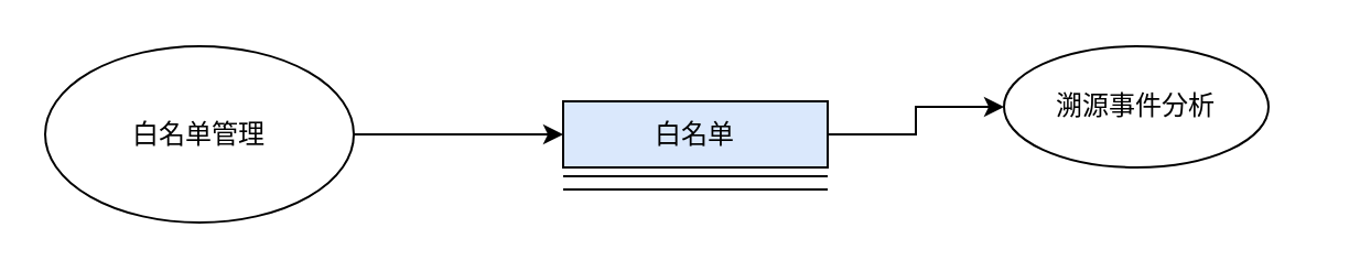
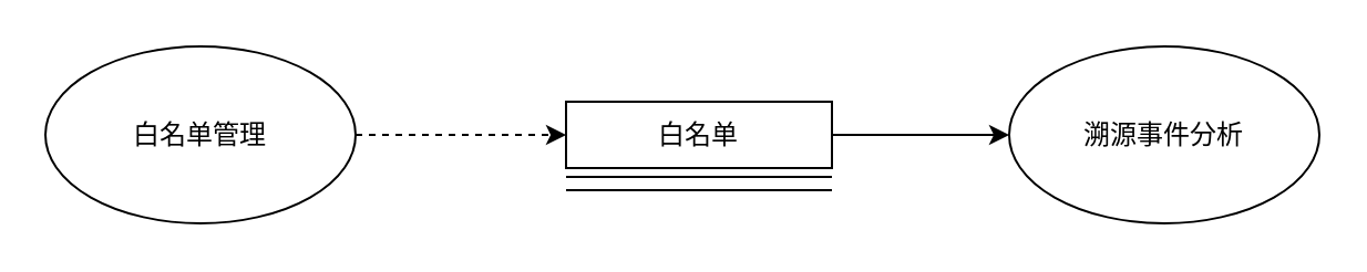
- <mxCell id="4" value="溯源事件分析" style="ellipse;whiteSpace=wrap;html=1;" vertex="1" parent="1"><mxGeometry x="455" y="20.5" width="120" height="55" as="geometry" /></mxCell>
+ <mxCell id="4" value="溯源事件分析" style="ellipse;whiteSpace=wrap;html=1;" vertex="1" parent="1"><mxGeometry x="455" y="20.5" width="140" height="80" as="geometry" /></mxCell>
- <mxCell id="2" value="" style="edgeStyle=orthogonalEdgeStyle;rounded=0;orthogonalLoop=1;jettySize=auto;html=1;" edge="1" parent="1" source="3" target="6"><mxGeometry relative="1" as="geometry" /></mxCell>
+ <mxCell id="2" value="" style="edgeStyle=orthogonalEdgeStyle;rounded=0;orthogonalLoop=1;jettySize=auto;html=1;dashed=1;" edge="1" parent="1" source="3" target="6"><mxGeometry relative="1" as="geometry" /></mxCell>
- <mxCell id="6" value="白名单" style="rounded=0;whiteSpace=wrap;html=1;fillColor=#dae8fc;" vertex="1" parent="1"><mxGeometry x="255" y="45.5" width="120" height="30" as="geometry" /></mxCell>
+ <mxCell id="6" value="白名单" style="rounded=0;whiteSpace=wrap;html=1;" vertex="1" parent="1"><mxGeometry x="255" y="45.5" width="120" height="30" as="geometry" /></mxCell>
